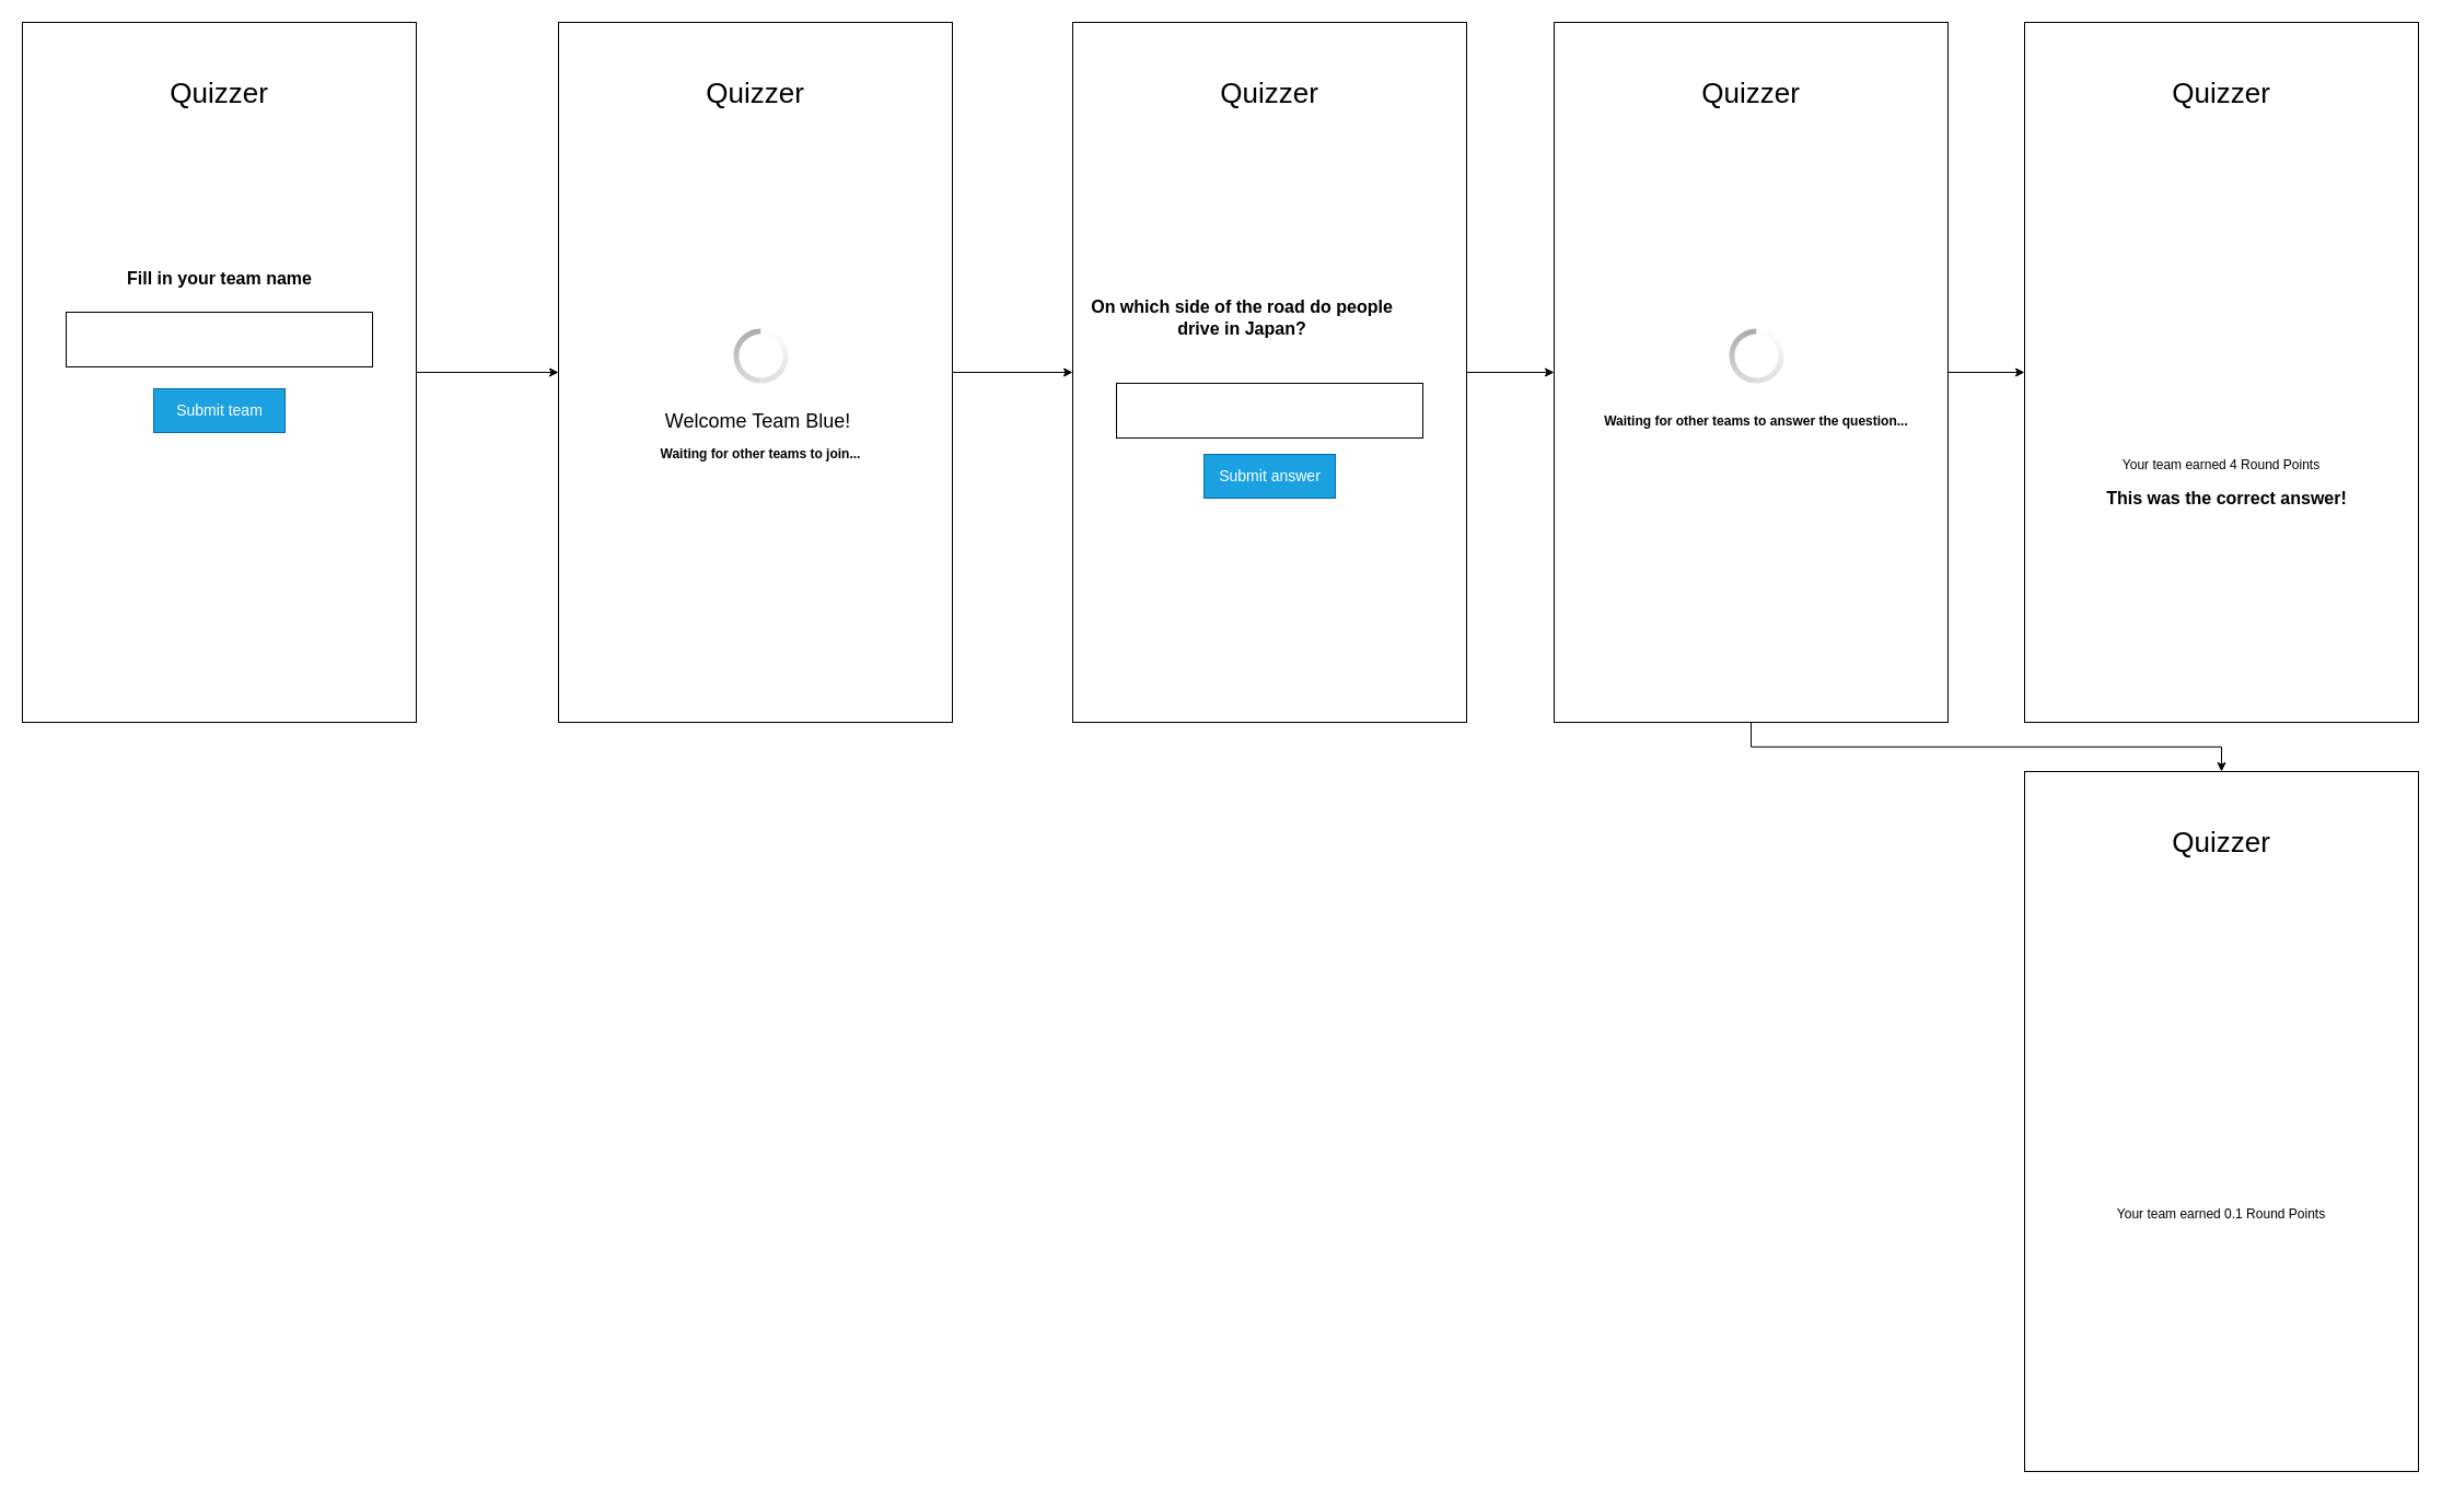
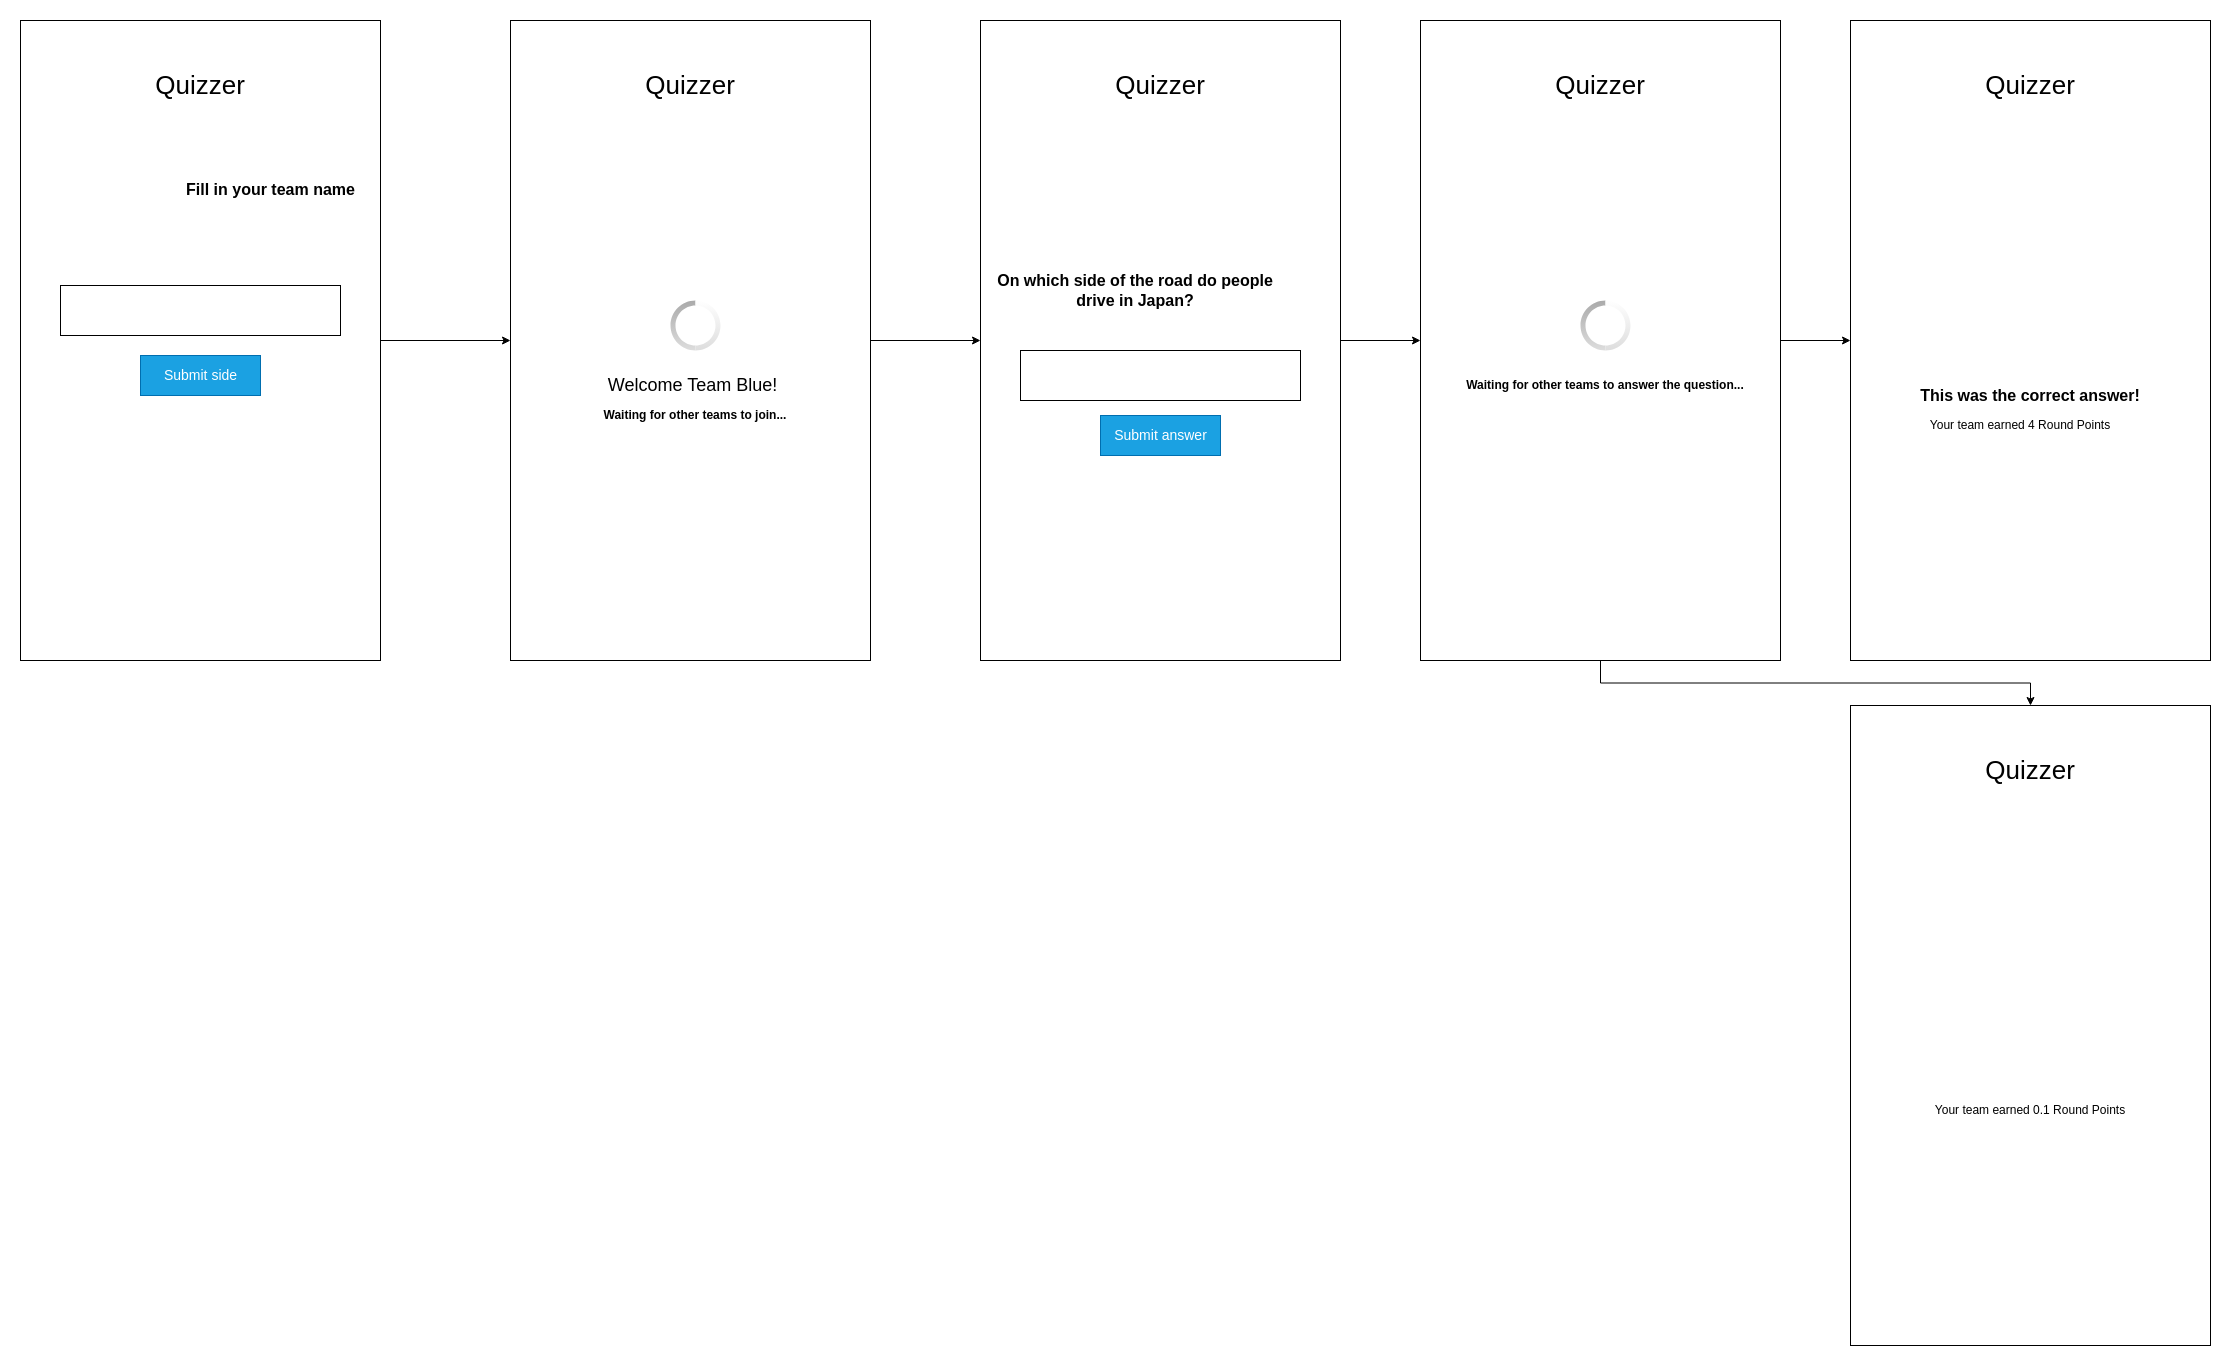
- <mxCell id="8" value="&lt;font style=&quot;font-size: 16px&quot;&gt;Fill in your team name&lt;/font&gt;" style="text;html=1;strokeColor=none;fillColor=none;align=center;verticalAlign=middle;whiteSpace=wrap;rounded=0;fontStyle=1" vertex="1" parent="1"><mxGeometry x="107.5" y="244" width="185" height="20" as="geometry" /></mxCell>
+ <mxCell id="8" value="&lt;font style=&quot;font-size: 16px&quot;&gt;Fill in your team name&lt;/font&gt;" style="text;html=1;strokeColor=none;fillColor=none;align=center;verticalAlign=middle;whiteSpace=wrap;rounded=0;fontStyle=1" vertex="1" parent="1"><mxGeometry x="177.5" y="179" width="185" height="20" as="geometry" /></mxCell>
- <mxCell id="7" value="&lt;font style=&quot;font-size: 14px&quot;&gt;Submit team&lt;/font&gt;" style="text;html=1;align=center;verticalAlign=middle;whiteSpace=wrap;rounded=0;fontColor=#FFFFFF;" vertex="1" parent="1"><mxGeometry x="141.5" y="365" width="117" height="20" as="geometry" /></mxCell>
+ <mxCell id="7" value="&lt;font style=&quot;font-size: 14px&quot;&gt;Submit side&lt;/font&gt;" style="text;html=1;align=center;verticalAlign=middle;whiteSpace=wrap;rounded=0;fontColor=#FFFFFF;" vertex="1" parent="1"><mxGeometry x="141.5" y="365" width="117" height="20" as="geometry" /></mxCell>
- <mxCell id="31" value="Your team earned 4 Round Points" style="text;html=1;strokeColor=none;fillColor=none;align=center;verticalAlign=middle;whiteSpace=wrap;rounded=0;fontColor=#000000;" vertex="1" parent="1"><mxGeometry x="1870" y="415" width="320" height="20" as="geometry" /></mxCell>
+ <mxCell id="31" value="Your team earned 4 Round Points" style="text;html=1;strokeColor=none;fillColor=none;align=center;verticalAlign=middle;whiteSpace=wrap;rounded=0;fontColor=#000000;" vertex="1" parent="1"><mxGeometry x="1860" y="415" width="320" height="20" as="geometry" /></mxCell>
- <mxCell id="30" value="&lt;span style=&quot;font-size: 16px&quot;&gt;&lt;b&gt;This was the correct answer!&lt;/b&gt;&lt;/span&gt;" style="text;html=1;strokeColor=none;fillColor=none;align=center;verticalAlign=middle;whiteSpace=wrap;rounded=0;fontColor=#000000;" vertex="1" parent="1"><mxGeometry x="1885.25" y="445" width="299.5" height="20" as="geometry" /></mxCell>
+ <mxCell id="30" value="&lt;span style=&quot;font-size: 16px&quot;&gt;&lt;b&gt;This was the correct answer!&lt;/b&gt;&lt;/span&gt;" style="text;html=1;strokeColor=none;fillColor=none;align=center;verticalAlign=middle;whiteSpace=wrap;rounded=0;fontColor=#000000;" vertex="1" parent="1"><mxGeometry x="1880.25" y="385" width="299.5" height="20" as="geometry" /></mxCell>
